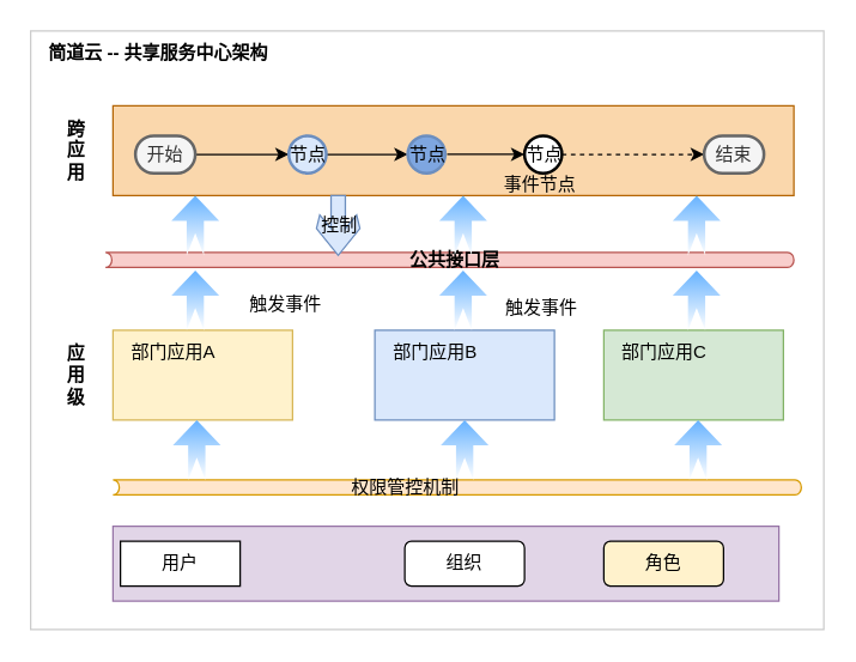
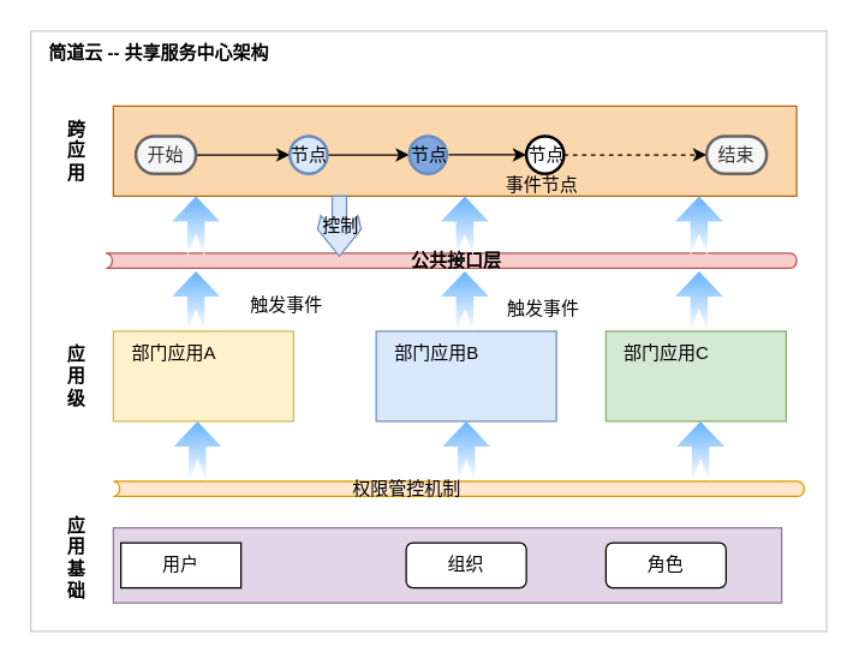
+ <mxCell id="47" value="应&lt;br&gt;用&lt;br&gt;基&lt;br&gt;础" style="text;html=1;align=center;verticalAlign=middle;resizable=0;points=[];autosize=1;strokeColor=none;fillColor=none;fontStyle=1" vertex="1" parent="1"><mxGeometry x="30" y="336" width="40" height="70" as="geometry" /></mxCell>
- <mxCell id="18" value="角色" style="rounded=1;whiteSpace=wrap;html=1;fillColor=#fff2cc;" vertex="1" parent="1"><mxGeometry x="403" y="361" width="80" height="30" as="geometry" /></mxCell>
+ <mxCell id="18" value="角色" style="rounded=1;whiteSpace=wrap;html=1;" vertex="1" parent="1"><mxGeometry x="403" y="361" width="80" height="30" as="geometry" /></mxCell>
